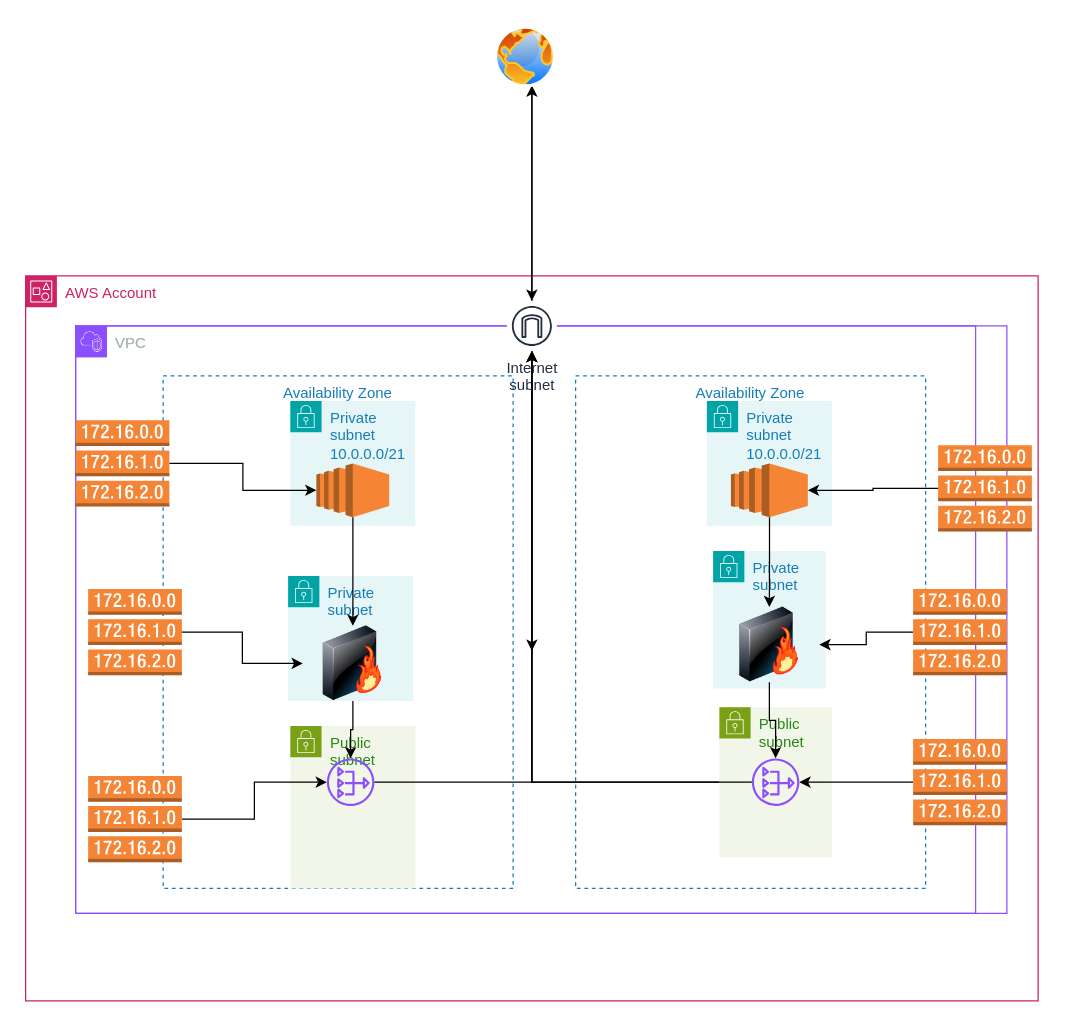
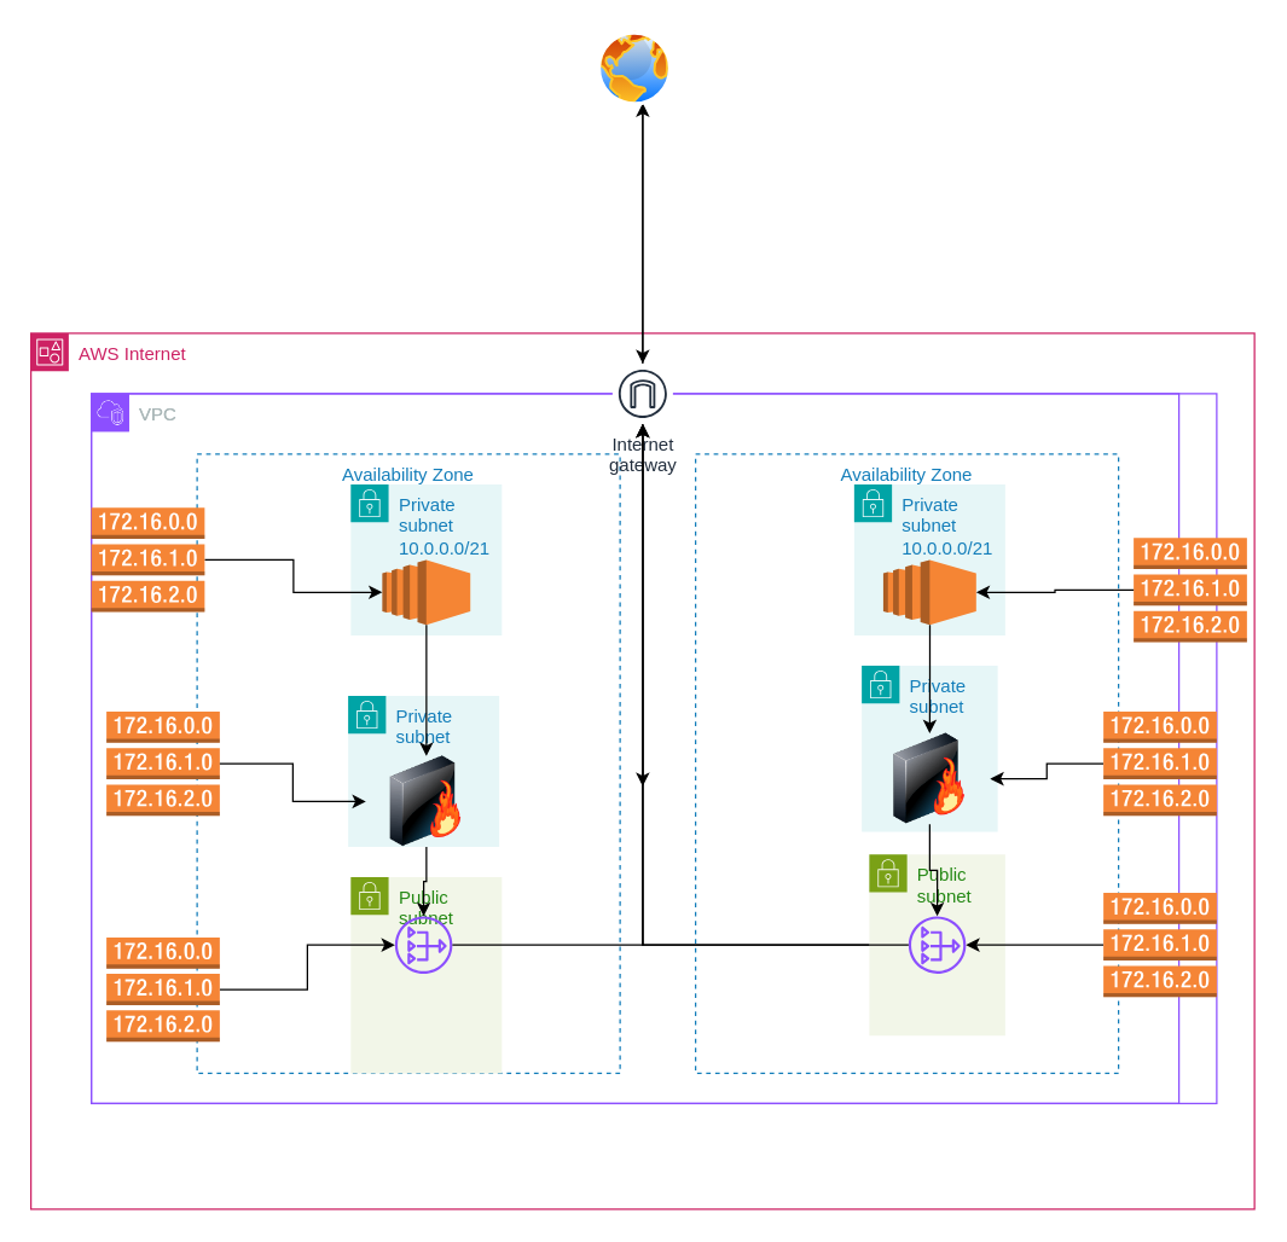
- <mxCell id="2" value="AWS Account" style="points=[[0,0],[0.25,0],[0.5,0],[0.75,0],[1,0],[1,0.25],[1,0.5],[1,0.75],[1,1],[0.75,1],[0.5,1],[0.25,1],[0,1],[0,0.75],[0,0.5],[0,0.25]];outlineConnect=0;gradientColor=none;html=1;whiteSpace=wrap;fontSize=12;fontStyle=0;container=1;pointerEvents=0;collapsible=0;recursiveResize=0;shape=mxgraph.aws4.group;grIcon=mxgraph.aws4.group_account;strokeColor=#CD2264;fillColor=none;verticalAlign=top;align=left;spacingLeft=30;fontColor=#CD2264;dashed=0;" vertex="1" parent="1"><mxGeometry x="20" y="220" width="810" height="580" as="geometry" /></mxCell>
+ <mxCell id="2" value="AWS Internet" style="points=[[0,0],[0.25,0],[0.5,0],[0.75,0],[1,0],[1,0.25],[1,0.5],[1,0.75],[1,1],[0.75,1],[0.5,1],[0.25,1],[0,1],[0,0.75],[0,0.5],[0,0.25]];outlineConnect=0;gradientColor=none;html=1;whiteSpace=wrap;fontSize=12;fontStyle=0;container=1;pointerEvents=0;collapsible=0;recursiveResize=0;shape=mxgraph.aws4.group;grIcon=mxgraph.aws4.group_account;strokeColor=#CD2264;fillColor=none;verticalAlign=top;align=left;spacingLeft=30;fontColor=#CD2264;dashed=0;" vertex="1" parent="1"><mxGeometry x="20" y="220" width="810" height="580" as="geometry" /></mxCell>
- <mxCell id="18" value="Internet&#10;subnet" style="sketch=0;outlineConnect=0;fontColor=#232F3E;gradientColor=none;strokeColor=#232F3E;fillColor=#ffffff;dashed=0;verticalLabelPosition=bottom;verticalAlign=top;align=center;html=1;fontSize=12;fontStyle=0;aspect=fixed;shape=mxgraph.aws4.resourceIcon;resIcon=mxgraph.aws4.internet_gateway;" vertex="1" parent="9"><mxGeometry x="345" y="-20" width="40" height="40" as="geometry" /></mxCell>
+ <mxCell id="18" value="Internet&#10;gateway" style="sketch=0;outlineConnect=0;fontColor=#232F3E;gradientColor=none;strokeColor=#232F3E;fillColor=#ffffff;dashed=0;verticalLabelPosition=bottom;verticalAlign=top;align=center;html=1;fontSize=12;fontStyle=0;aspect=fixed;shape=mxgraph.aws4.resourceIcon;resIcon=mxgraph.aws4.internet_gateway;" vertex="1" parent="9"><mxGeometry x="345" y="-20" width="40" height="40" as="geometry" /></mxCell>
